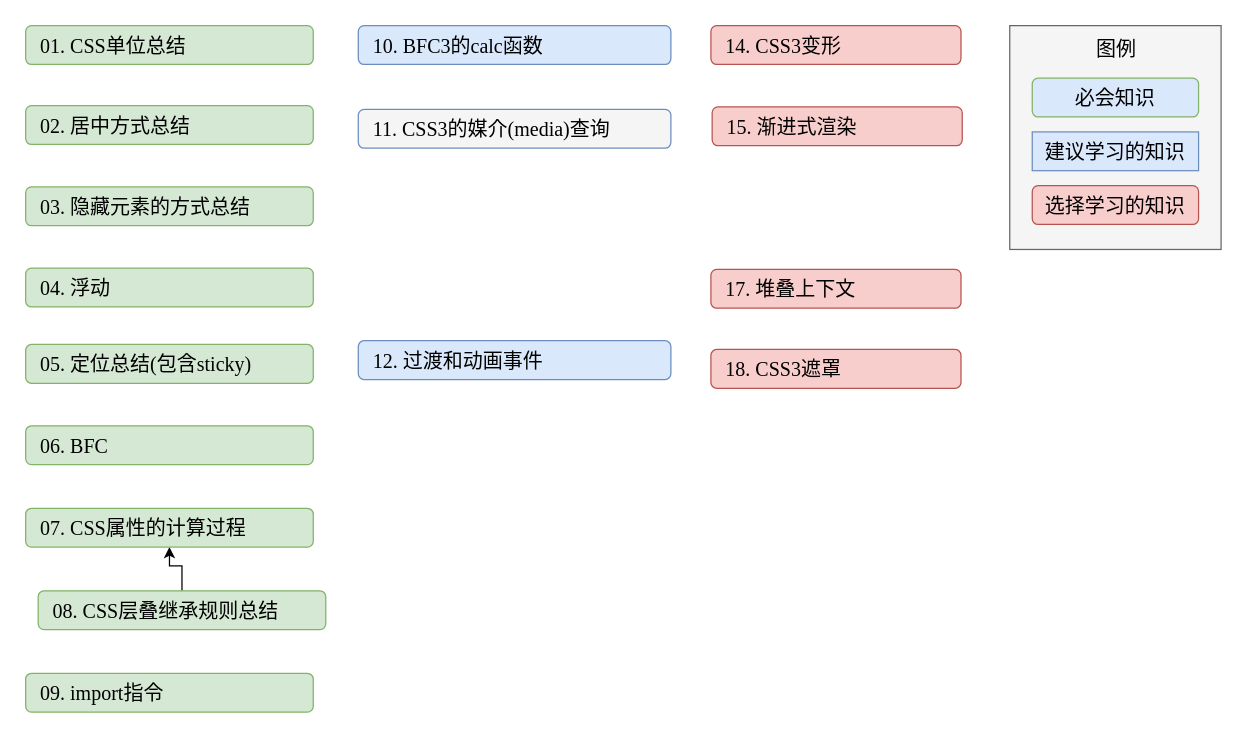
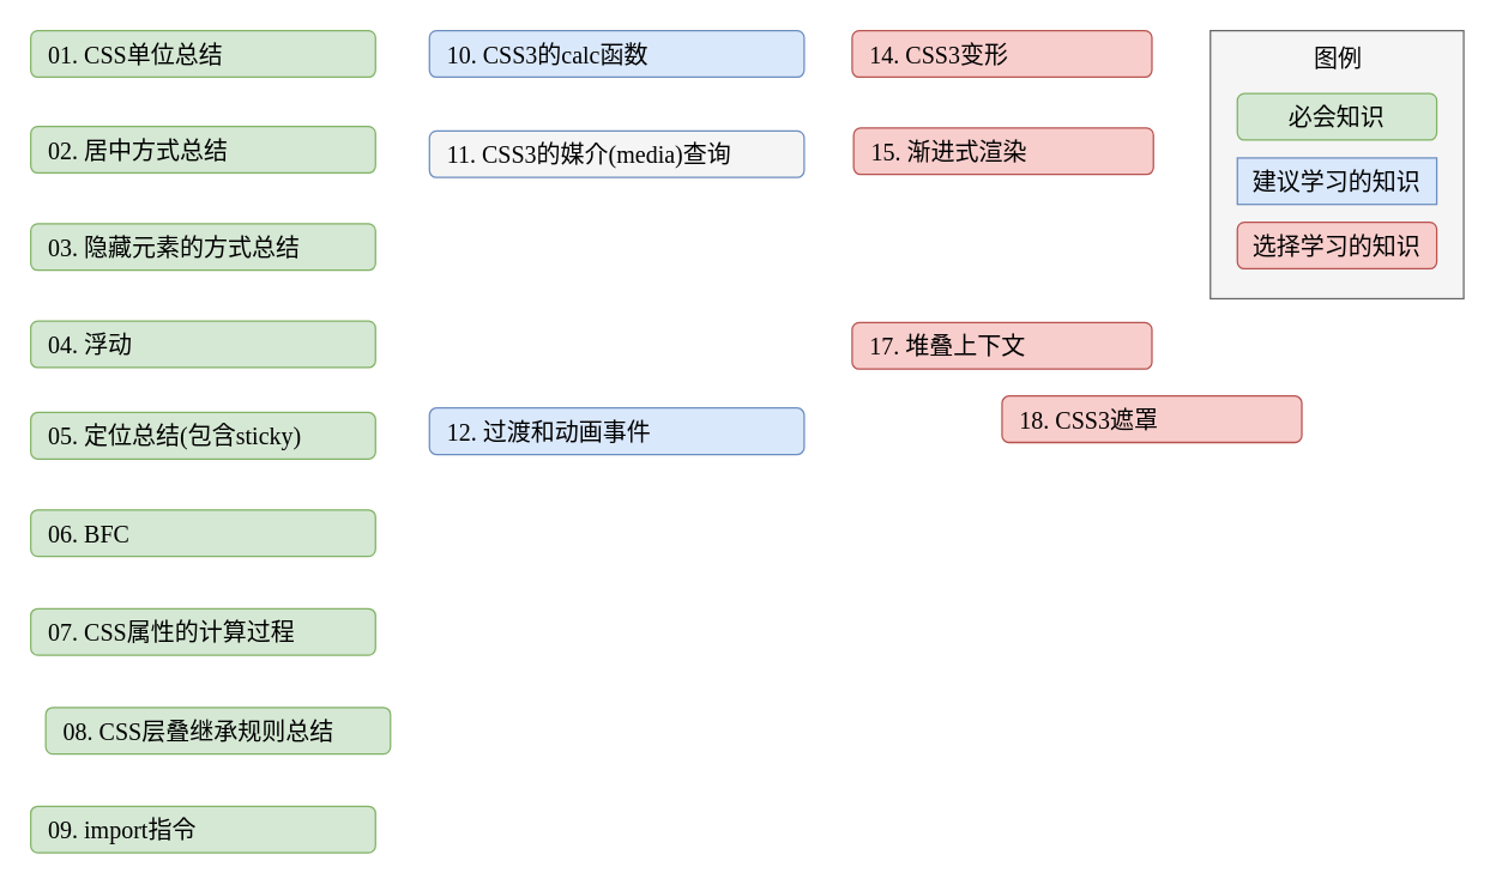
- <mxCell id="10" value="&lt;font color=&quot;#000000&quot;&gt;10. BFC3的calc函数&lt;/font&gt;" style="rounded=1;whiteSpace=wrap;html=1;fillColor=#dae8fc;strokeColor=#6c8ebf;fontSize=16;fontFamily=Roboto Mono;align=left;spacingLeft=10;" parent="1" vertex="1"><mxGeometry x="286" y="20" width="250" height="31" as="geometry" /></mxCell>
+ <mxCell id="10" value="&lt;font color=&quot;#000000&quot;&gt;10. CSS3的calc函数&lt;/font&gt;" style="rounded=1;whiteSpace=wrap;html=1;fillColor=#dae8fc;strokeColor=#6c8ebf;fontSize=16;fontFamily=Roboto Mono;align=left;spacingLeft=10;" parent="1" vertex="1"><mxGeometry x="286" y="20" width="250" height="31" as="geometry" /></mxCell>
- <mxCell id="19" value="&lt;font color=&quot;#000000&quot;&gt;必会知识&lt;/font&gt;" style="rounded=1;whiteSpace=wrap;html=1;fillColor=#dae8fc;strokeColor=#82b366;fontSize=16;fontFamily=Roboto Mono;" parent="1" vertex="1"><mxGeometry x="825" y="62" width="133" height="31" as="geometry" /></mxCell>
+ <mxCell id="19" value="&lt;font color=&quot;#000000&quot;&gt;必会知识&lt;/font&gt;" style="rounded=1;whiteSpace=wrap;html=1;fillColor=#d5e8d4;strokeColor=#82b366;fontSize=16;fontFamily=Roboto Mono;" parent="1" vertex="1"><mxGeometry x="825" y="62" width="133" height="31" as="geometry" /></mxCell>
- <mxCell id="23" value="&lt;font color=&quot;#000000&quot;&gt;18. CSS3遮罩&lt;/font&gt;" style="rounded=1;whiteSpace=wrap;html=1;fillColor=#f8cecc;strokeColor=#b85450;fontSize=16;fontFamily=Roboto Mono;align=left;spacingLeft=10;" parent="1" vertex="1"><mxGeometry x="568" y="279" width="200" height="31" as="geometry" /></mxCell>
+ <mxCell id="23" value="&lt;font color=&quot;#000000&quot;&gt;18. CSS3遮罩&lt;/font&gt;" style="rounded=1;whiteSpace=wrap;html=1;fillColor=#f8cecc;strokeColor=#b85450;fontSize=16;fontFamily=Roboto Mono;align=left;spacingLeft=10;" parent="1" vertex="1"><mxGeometry x="668" y="264" width="200" height="31" as="geometry" /></mxCell>
- <mxCell id="7" style="edgeStyle=orthogonalEdgeStyle;rounded=0;orthogonalLoop=1;jettySize=auto;html=1;entryX=0.5;entryY=1;entryDx=0;entryDy=0;" edge="1" parent="1" source="8" target="9"><mxGeometry relative="1" as="geometry" /></mxCell>
